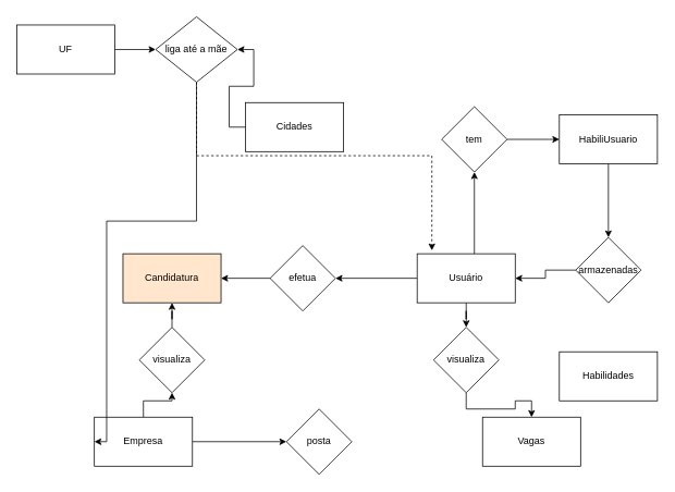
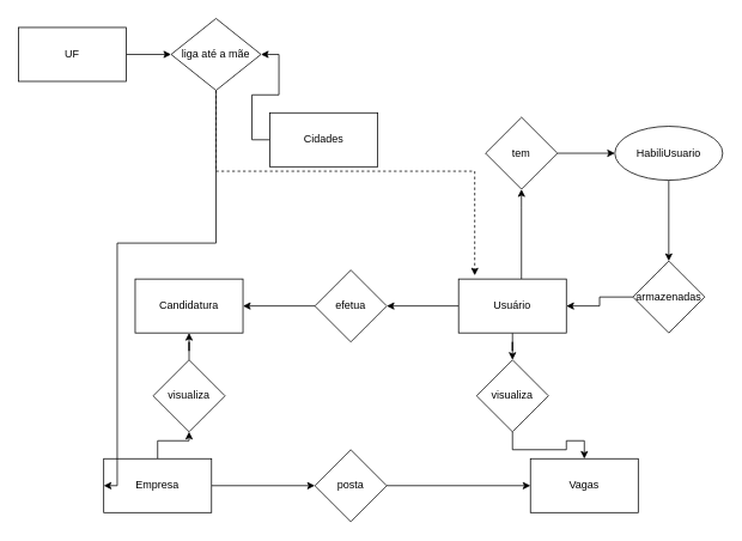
- <mxCell id="30" value="HabiliUsuario" style="rounded=0;whiteSpace=wrap;html=1;" vertex="1" parent="1"><mxGeometry x="684" y="140" width="120" height="60" as="geometry" /></mxCell>
+ <mxCell id="30" value="HabiliUsuario" style="ellipse;whiteSpace=wrap;html=1;" vertex="1" parent="1"><mxGeometry x="684" y="140" width="120" height="60" as="geometry" /></mxCell>
- <mxCell id="6" value="Candidatura" style="rounded=0;whiteSpace=wrap;html=1;fillColor=#ffe6cc;" parent="1" vertex="1"><mxGeometry x="150" y="310" width="120" height="60" as="geometry" /></mxCell>
+ <mxCell id="6" value="Candidatura" style="rounded=0;whiteSpace=wrap;html=1;" parent="1" vertex="1"><mxGeometry x="150" y="310" width="120" height="60" as="geometry" /></mxCell>
- <mxCell id="23" value="efetua" style="rhombus;whiteSpace=wrap;html=1;" parent="1" vertex="1"><mxGeometry x="330" y="300" width="80" height="80" as="geometry" /></mxCell>
+ <mxCell id="23" value="efetua" style="rhombus;whiteSpace=wrap;html=1;" parent="1" vertex="1"><mxGeometry x="350" y="300" width="80" height="80" as="geometry" /></mxCell>
- <mxCell id="7" value="Habilidades" style="rounded=0;whiteSpace=wrap;html=1;" parent="1" vertex="1"><mxGeometry x="684" y="430" width="120" height="60" as="geometry" /></mxCell>
+ <mxCell id="16" style="edgeStyle=orthogonalEdgeStyle;rounded=0;orthogonalLoop=1;jettySize=auto;html=1;entryX=0;entryY=0.5;entryDx=0;entryDy=0;" parent="1" source="17" target="8" edge="1"><mxGeometry relative="1" as="geometry" /></mxCell>
